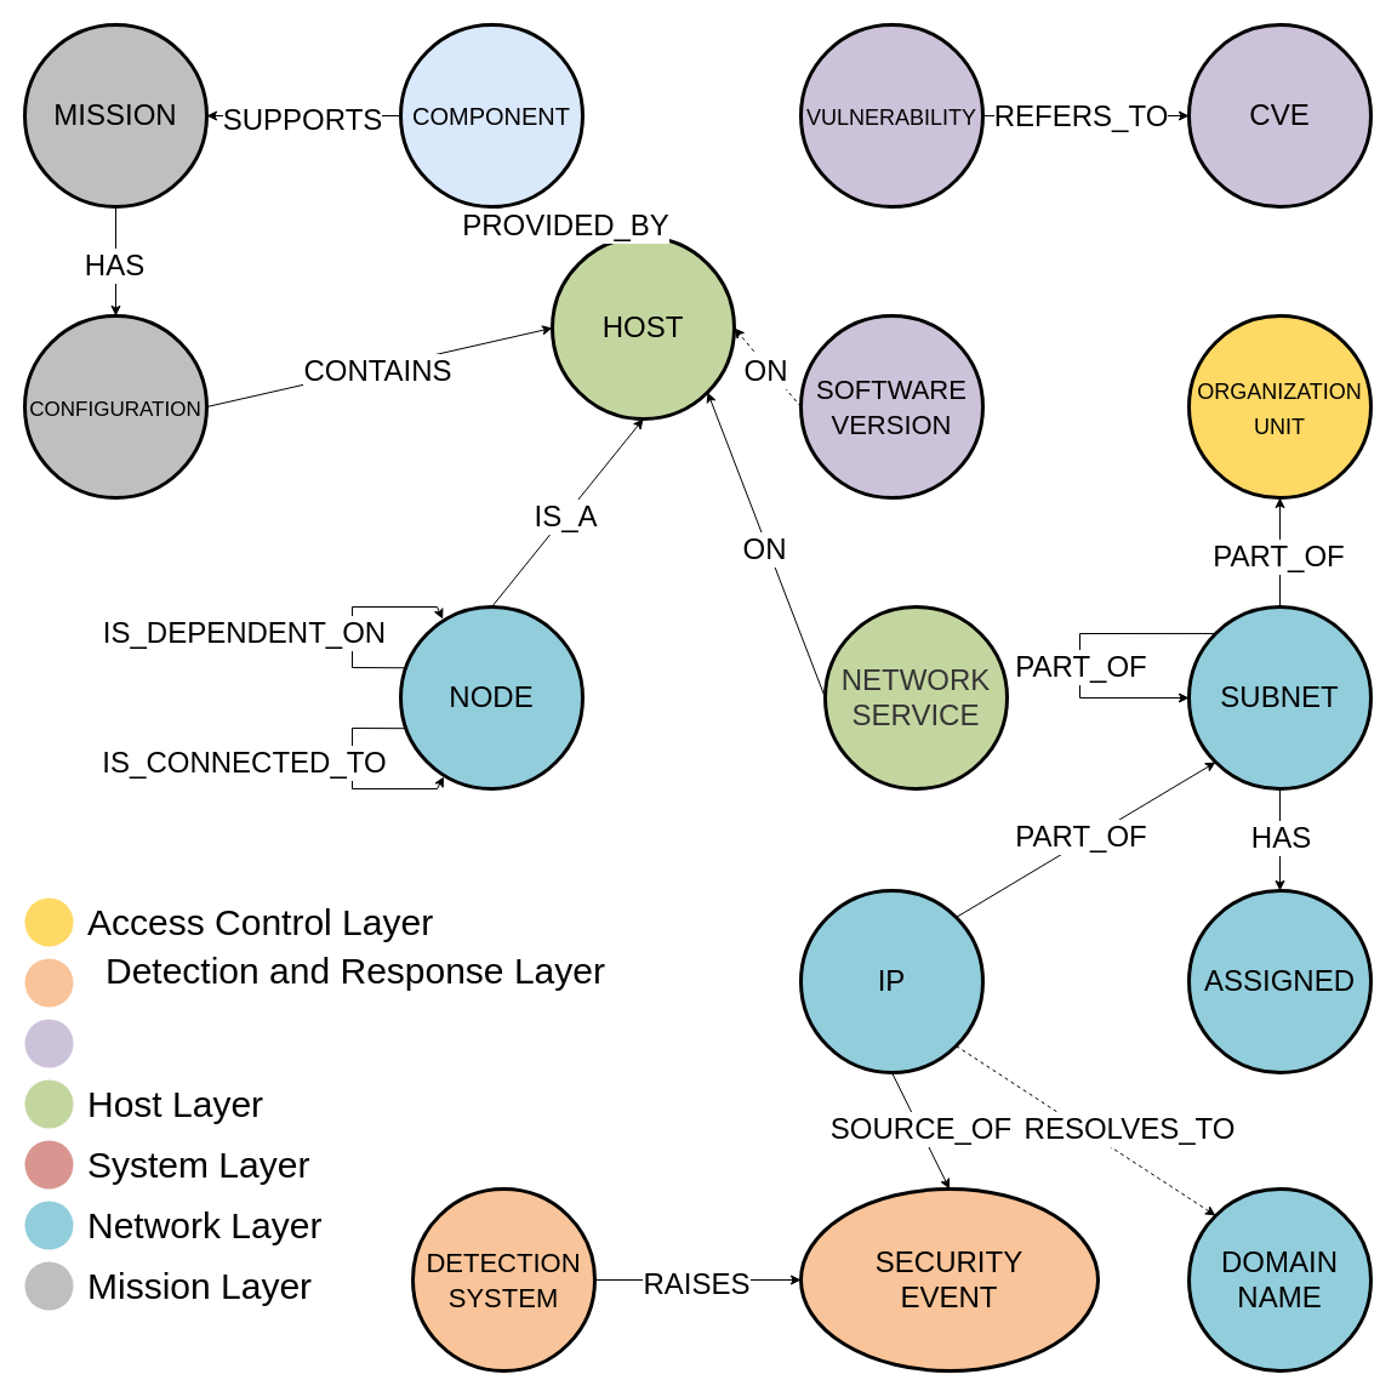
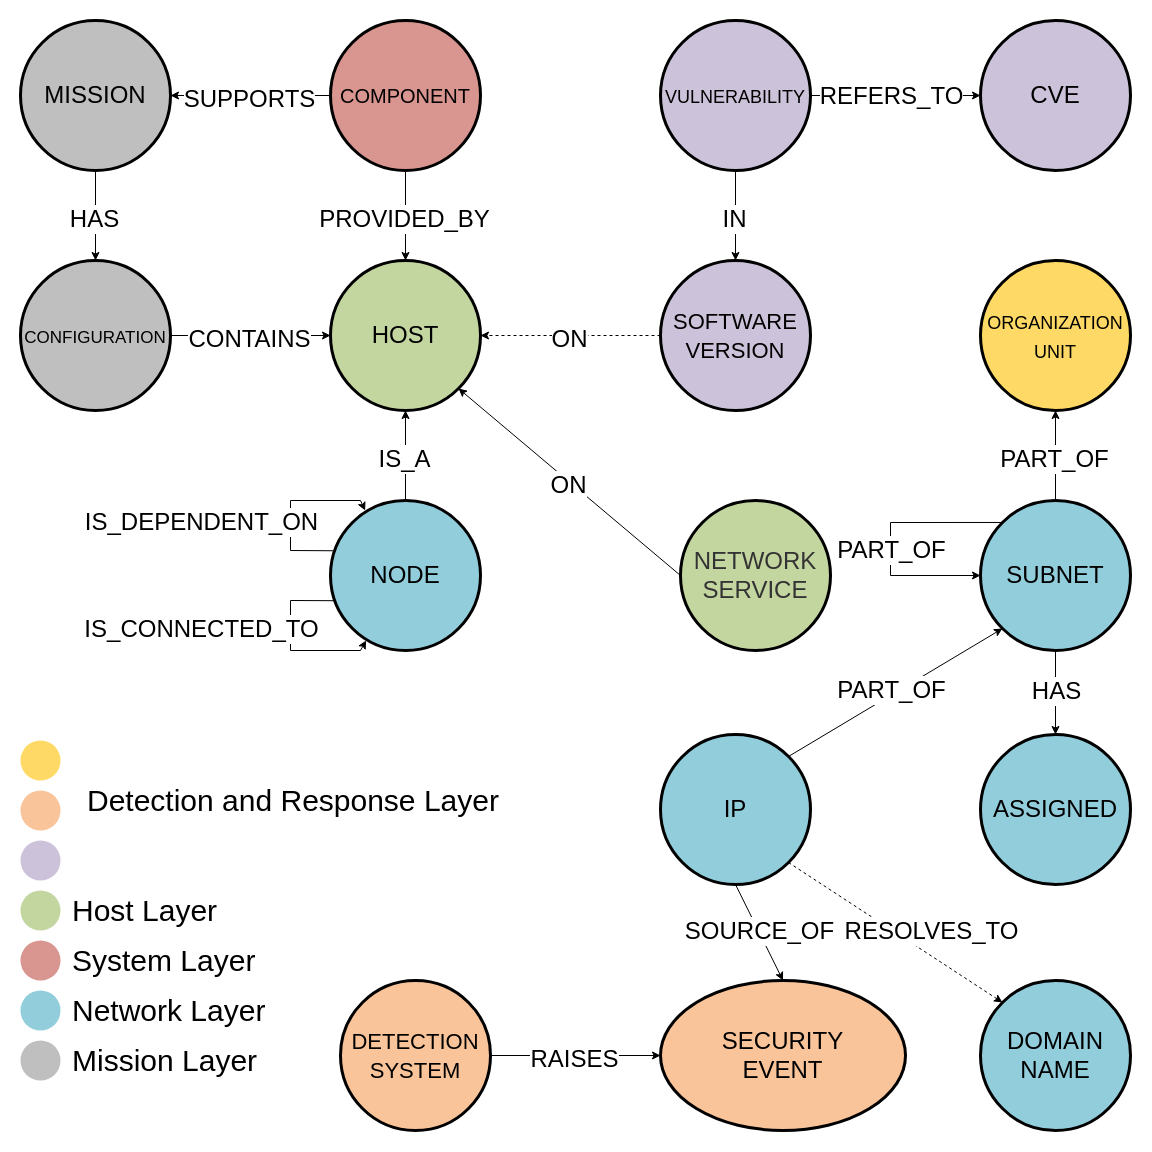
- <mxCell id="49" value="&lt;font style=&quot;font-size: 20px;&quot;&gt;COMPONENT&lt;/font&gt;" style="ellipse;whiteSpace=wrap;html=1;shadow=0;fontFamily=Helvetica;fontSize=24;align=center;strokeWidth=3;fillColor=#dae8fc;strokeColor=#000000;" parent="1" vertex="1"><mxGeometry x="330" y="20" width="150" height="150" as="geometry" /></mxCell>
+ <mxCell id="49" value="&lt;font style=&quot;font-size: 20px;&quot;&gt;COMPONENT&lt;/font&gt;" style="ellipse;whiteSpace=wrap;html=1;shadow=0;fontFamily=Helvetica;fontSize=24;align=center;strokeWidth=3;fillColor=#D9958F;strokeColor=#000000;" parent="1" vertex="1"><mxGeometry x="330" y="20" width="150" height="150" as="geometry" /></mxCell>
+ <mxCell id="32" value="" style="endArrow=classic;html=1;rounded=0;exitX=0.5;exitY=1;exitDx=0;exitDy=0;entryX=0.5;entryY=0;entryDx=0;entryDy=0;fontSize=24;" parent="1" source="37" target="31" edge="1"><mxGeometry relative="1" as="geometry"><mxPoint x="1050" y="510" as="sourcePoint" /><mxPoint x="490" y="340" as="targetPoint" /></mxGeometry></mxCell>
+ <mxCell id="33" value="&lt;font style=&quot;font-size: 24px;&quot;&gt;IN&lt;/font&gt;" style="edgeLabel;resizable=0;html=1;align=center;verticalAlign=middle;fillColor=#FFB570;fontSize=24;" parent="32" connectable="0" vertex="1"><mxGeometry relative="1" as="geometry"><mxPoint x="-2" y="3" as="offset" /></mxGeometry></mxCell>
- <mxCell id="28" value="HOST" style="ellipse;whiteSpace=wrap;html=1;shadow=0;fontFamily=Helvetica;fontSize=24;align=center;strokeWidth=3;fillColor=#C4D6A0;" parent="1" vertex="1"><mxGeometry x="455" y="195" width="150" height="150" as="geometry" /></mxCell>
+ <mxCell id="28" value="HOST" style="ellipse;whiteSpace=wrap;html=1;shadow=0;fontFamily=Helvetica;fontSize=24;align=center;strokeWidth=3;fillColor=#C4D6A0;" parent="1" vertex="1"><mxGeometry x="330" y="260" width="150" height="150" as="geometry" /></mxCell>
- <mxCell id="55" value="Access Control Layer" style="text;html=1;strokeColor=none;fillColor=none;align=left;verticalAlign=middle;whiteSpace=wrap;rounded=0;fontSize=30;" parent="1" vertex="1"><mxGeometry x="70" y="745" width="390" height="30" as="geometry" /></mxCell>
